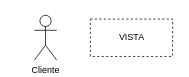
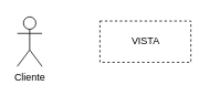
- <mxCell id="2" value="Cliente" style="shape=umlActor;verticalLabelPosition=bottom;verticalAlign=top;html=1;" vertex="1" parent="1"><mxGeometry x="45" y="20" width="30" height="60" as="geometry" /></mxCell>
+ <mxCell id="2" value="Cliente" style="shape=umlActor;verticalLabelPosition=bottom;verticalAlign=top;html=1;" vertex="1" parent="1"><mxGeometry x="20" y="20" width="30" height="60" as="geometry" /></mxCell>
